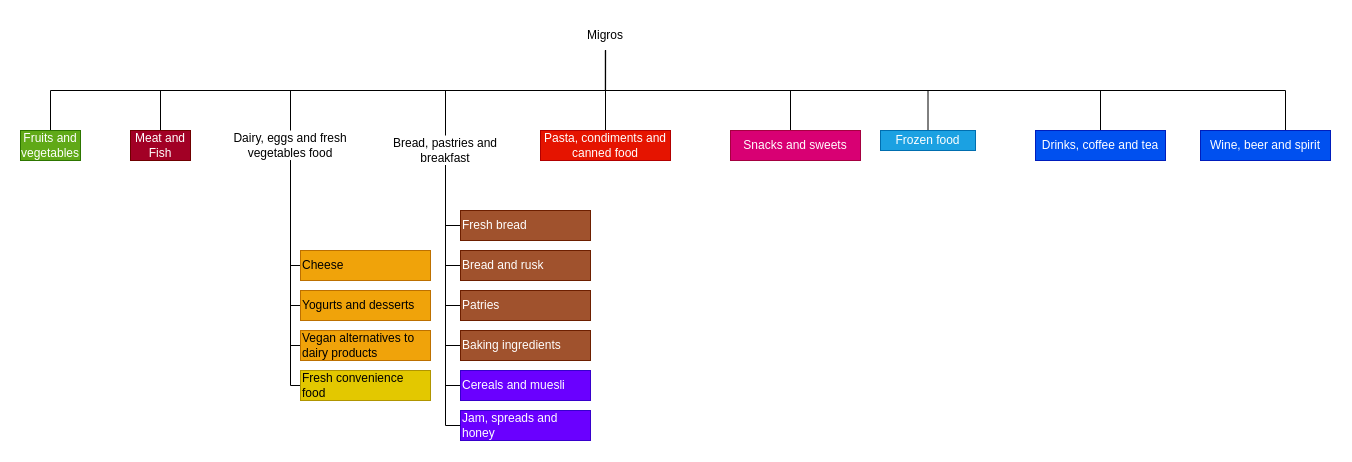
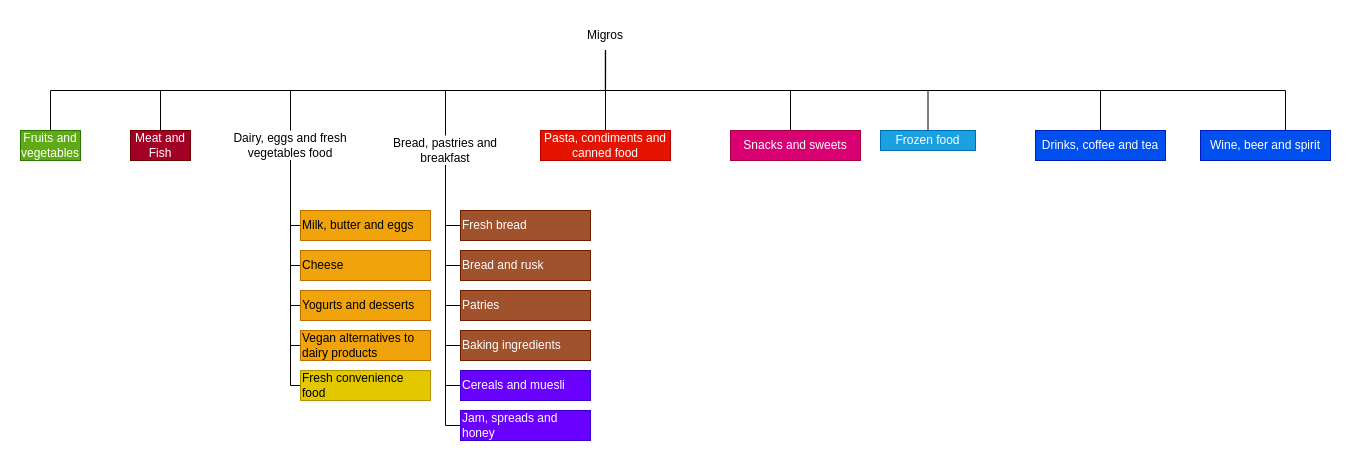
+ <mxCell id="21" style="edgeStyle=orthogonalEdgeStyle;rounded=0;orthogonalLoop=1;jettySize=auto;html=1;exitX=0;exitY=0.5;exitDx=0;exitDy=0;endArrow=none;endFill=0;" parent="1" source="22" target="8" edge="1"><mxGeometry relative="1" as="geometry"><Array as="points"><mxPoint x="290" y="225" /></Array></mxGeometry></mxCell>
+ <mxCell id="22" value="&lt;div&gt;Milk, butter and eggs&lt;/div&gt;" style="text;html=1;strokeColor=#BD7000;fillColor=#f0a30a;align=left;verticalAlign=middle;whiteSpace=wrap;rounded=0;fontColor=#000000;" parent="1" vertex="1"><mxGeometry x="300" y="210" width="130" height="30" as="geometry" /></mxCell>
